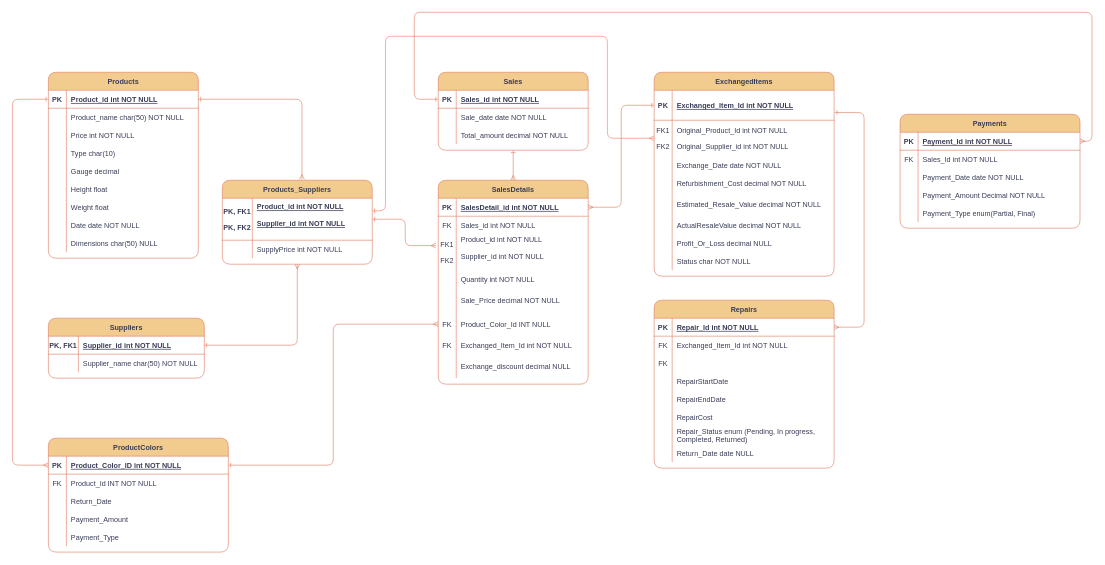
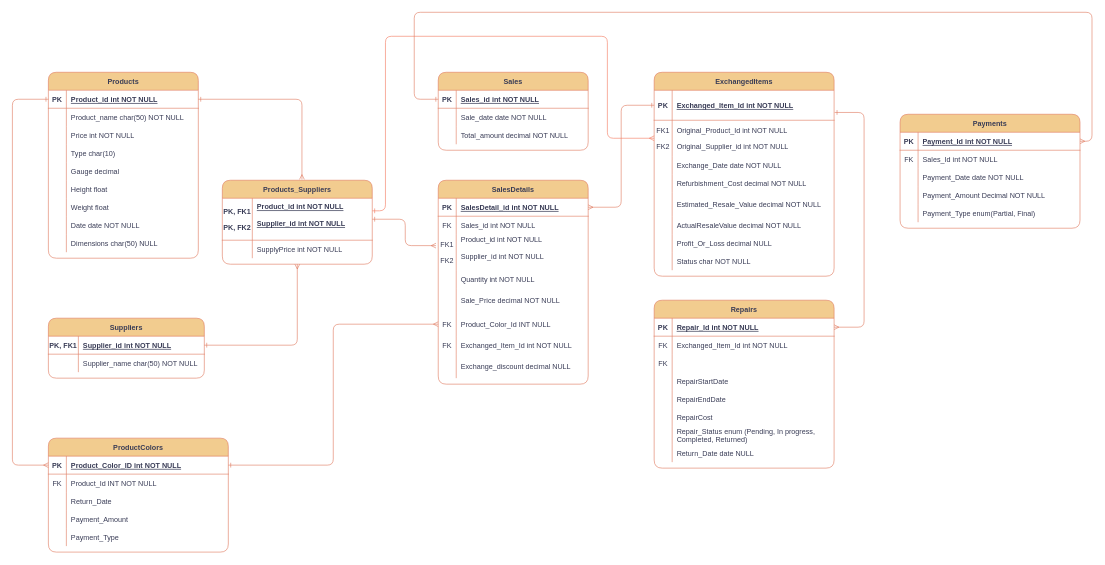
- <mxCell id="2" style="edgeStyle=orthogonalEdgeStyle;rounded=1;orthogonalLoop=1;jettySize=auto;html=1;entryX=0.5;entryY=0;entryDx=0;entryDy=0;strokeColor=#E07A5F;fontColor=#393C56;fillColor=#F2CC8F;startArrow=ERone;startFill=0;endArrow=ERmany;endFill=0;" parent="1" source="3" target="48" edge="1"><mxGeometry relative="1" as="geometry" /></mxCell>
